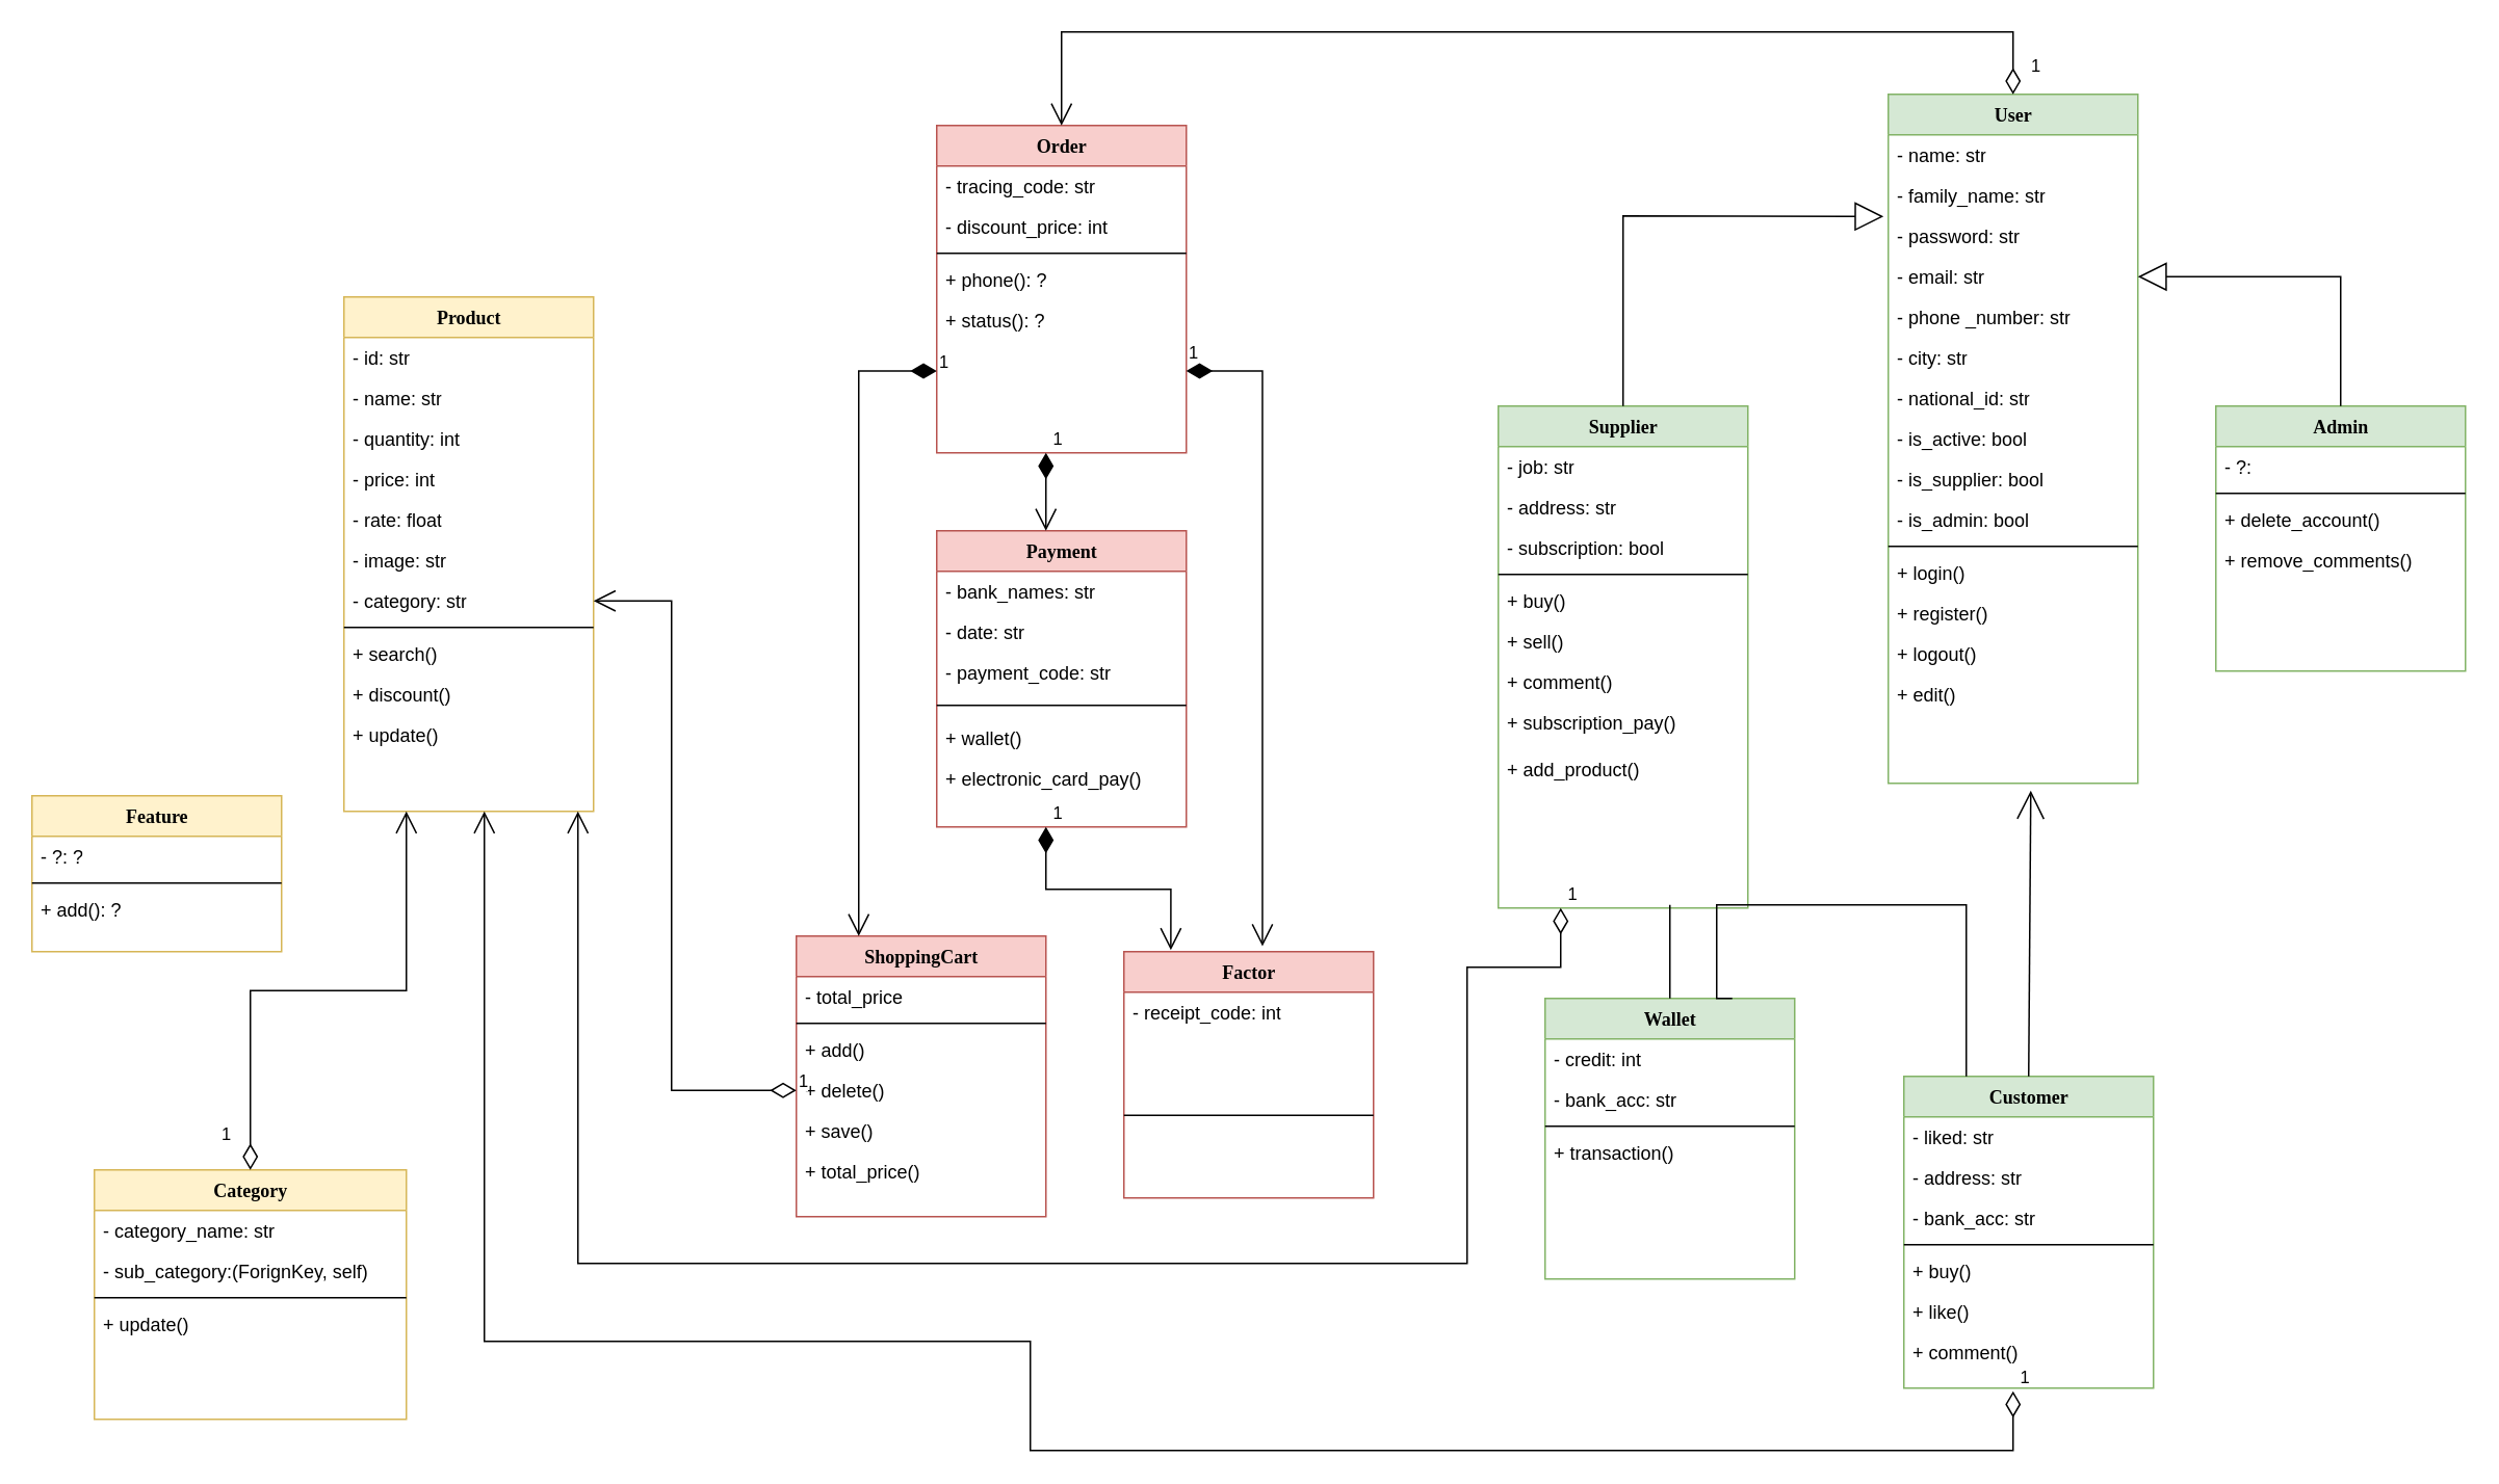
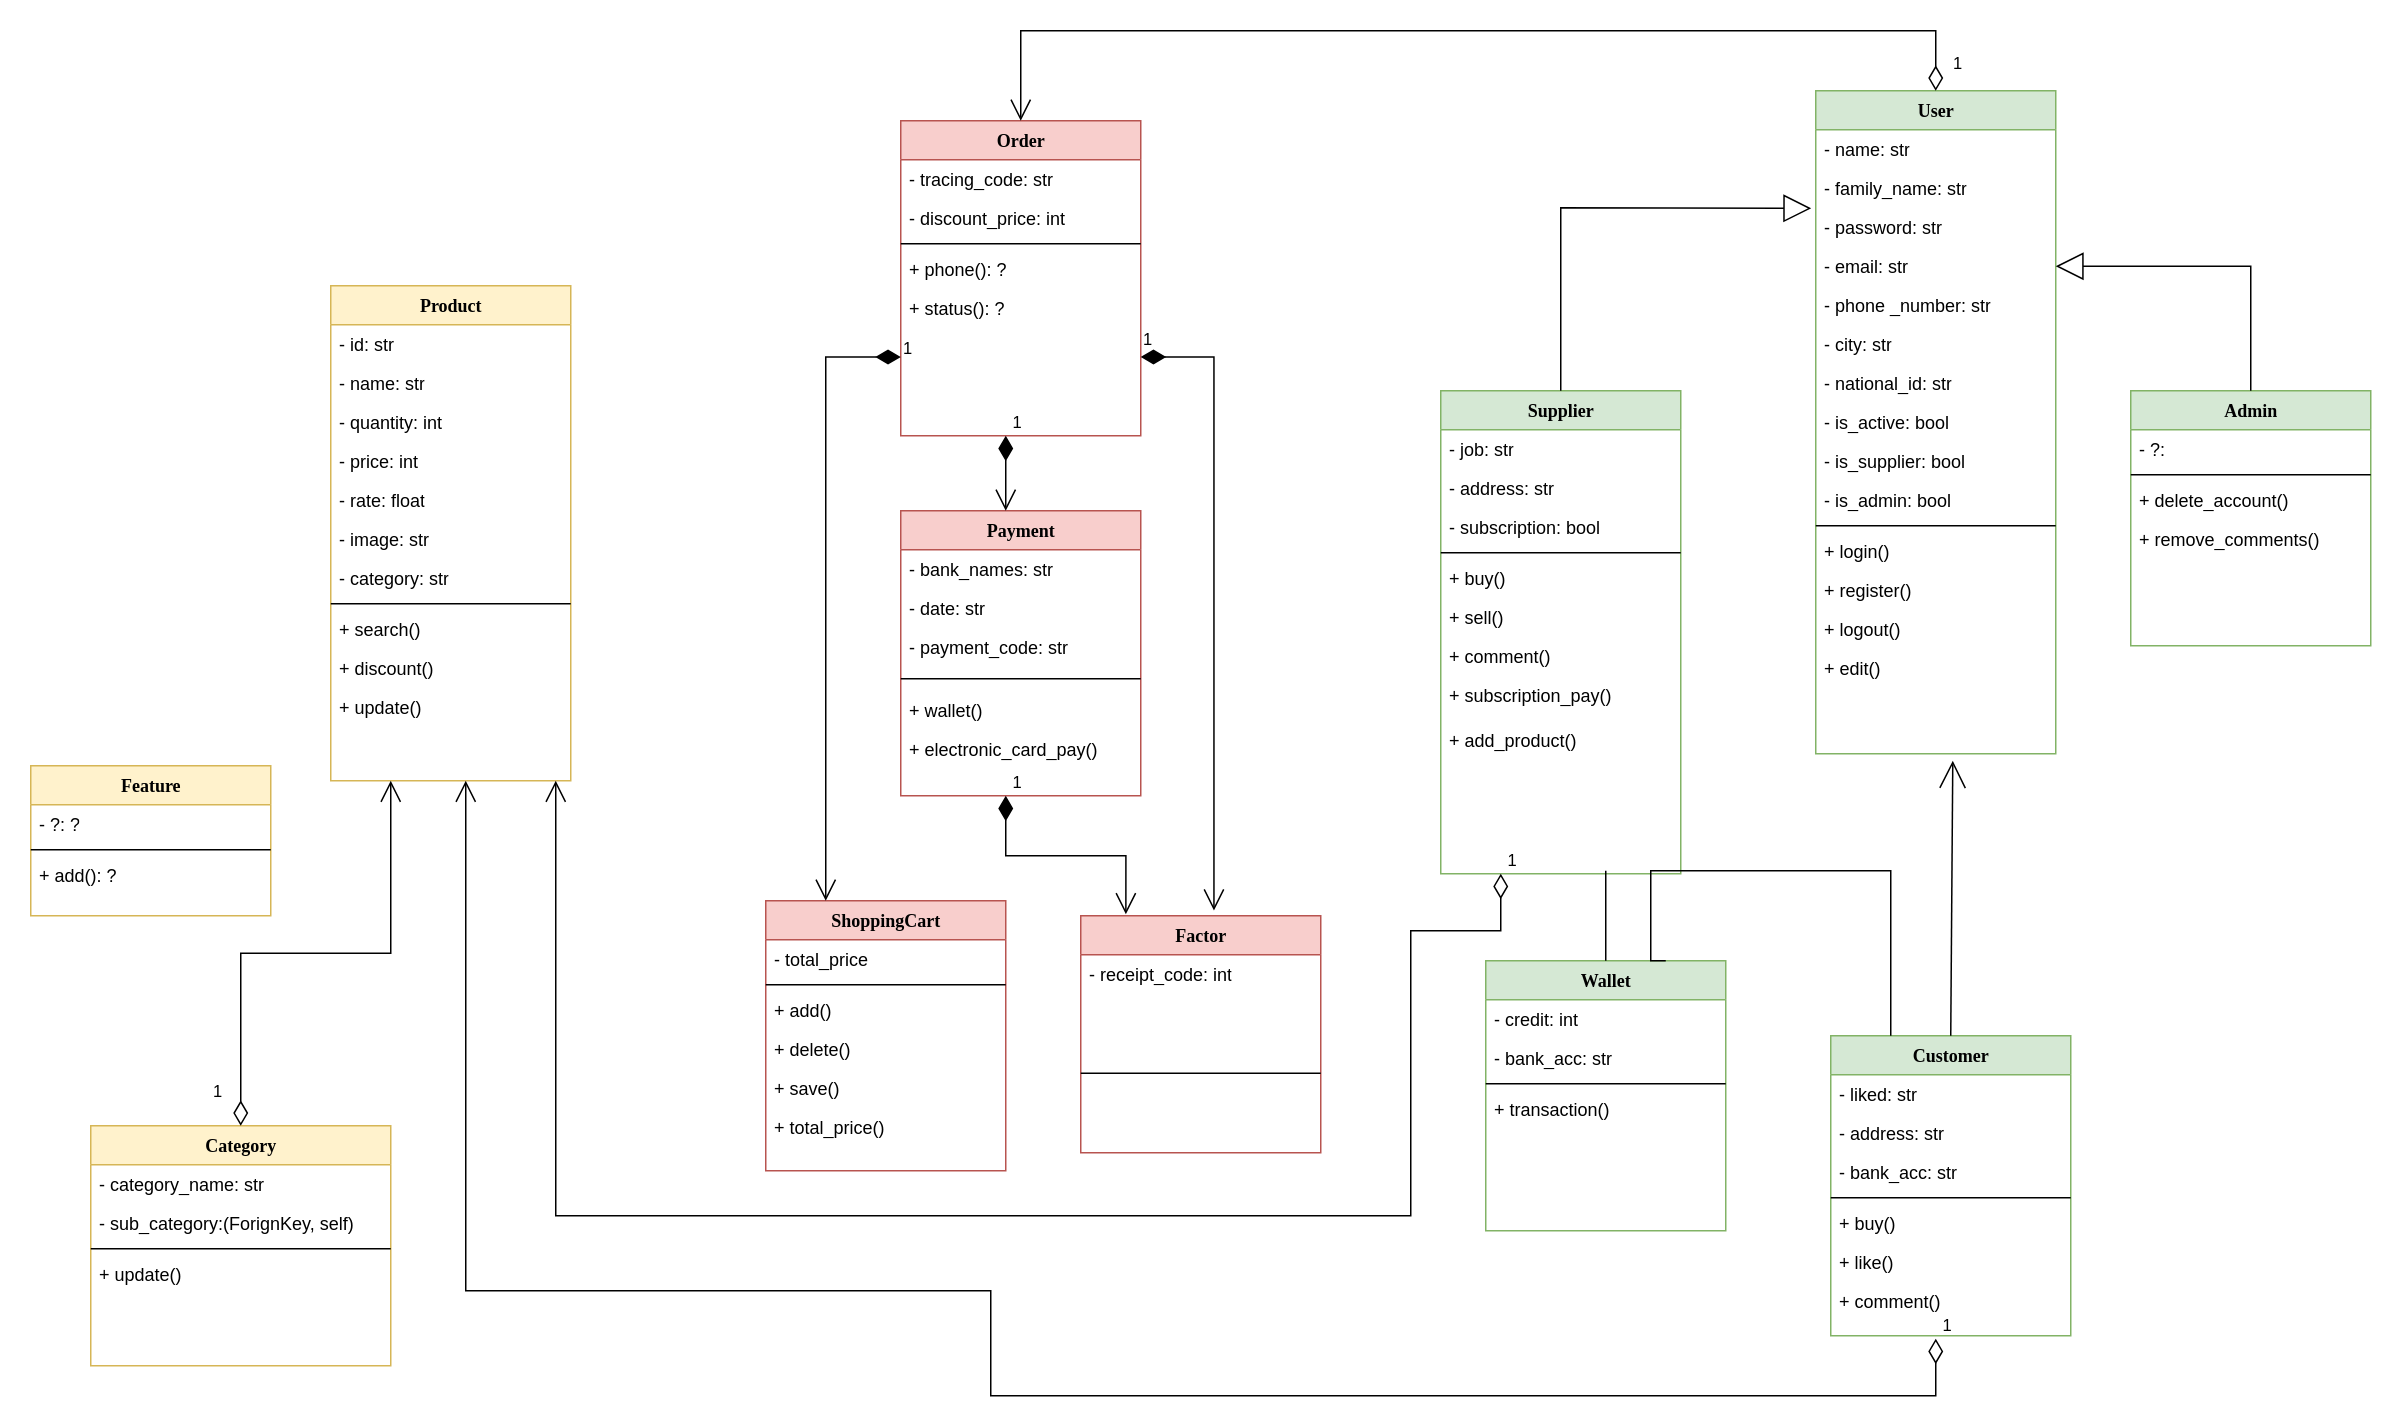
- <mxCell id="101" value="1" style="endArrow=open;html=1;endSize=12;startArrow=diamondThin;startSize=14;startFill=0;edgeStyle=orthogonalEdgeStyle;align=left;verticalAlign=bottom;rounded=0;entryX=1;entryY=0.5;entryDx=0;entryDy=0;exitX=0;exitY=0.5;exitDx=0;exitDy=0;" parent="1" source="80" target="9" edge="1"><mxGeometry x="-1" y="3" relative="1" as="geometry"><mxPoint x="460" y="520" as="sourcePoint" /><mxPoint x="740" y="490" as="targetPoint" /><Array as="points"><mxPoint x="430" y="699" /><mxPoint x="430" y="385" /></Array></mxGeometry></mxCell>
